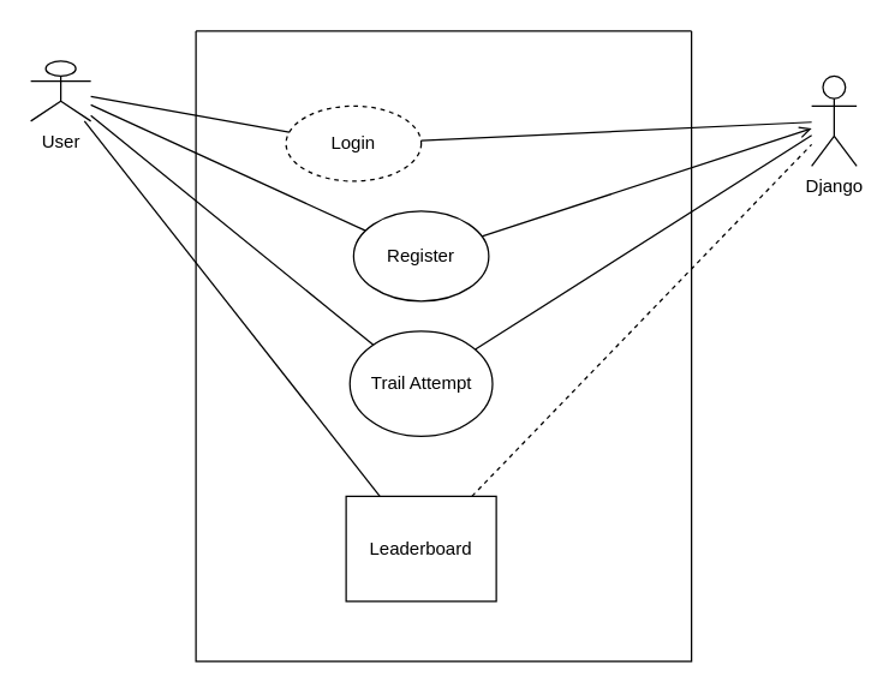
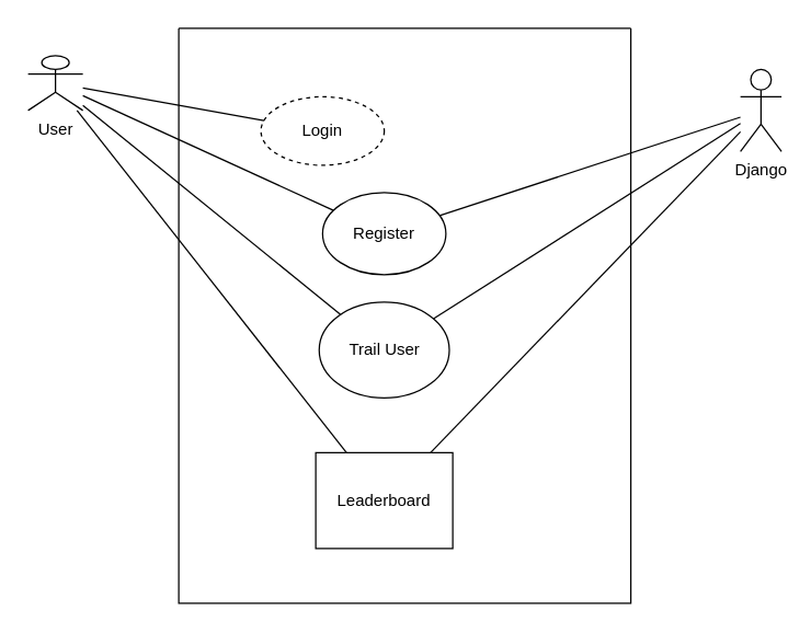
- <mxCell id="12" value="" style="endArrow=none;html=1;" edge="1" parent="1" source="4" target="8"><mxGeometry width="50" height="50" relative="1" as="geometry"><mxPoint x="428.9" y="200.005" as="sourcePoint" /><mxPoint x="569.998" y="217.642" as="targetPoint" /></mxGeometry></mxCell>
- <mxCell id="14" value="" style="endArrow=open;html=1;" edge="1" parent="1" source="5" target="8"><mxGeometry width="50" height="50" relative="1" as="geometry"><mxPoint x="100" y="121.875" as="sourcePoint" /><mxPoint x="241.098" y="139.512" as="targetPoint" /></mxGeometry></mxCell>
+ <mxCell id="14" value="" style="endArrow=none;html=1;" edge="1" parent="1" source="5" target="8"><mxGeometry width="50" height="50" relative="1" as="geometry"><mxPoint x="100" y="121.875" as="sourcePoint" /><mxPoint x="241.098" y="139.512" as="targetPoint" /></mxGeometry></mxCell>
- <mxCell id="16" value="" style="endArrow=none;html=1;dashed=1;" edge="1" parent="1" source="7" target="8"><mxGeometry width="50" height="50" relative="1" as="geometry"><mxPoint x="120" y="141.875" as="sourcePoint" /><mxPoint x="261.098" y="159.512" as="targetPoint" /></mxGeometry></mxCell>
+ <mxCell id="16" value="" style="endArrow=none;html=1;" edge="1" parent="1" source="7" target="8"><mxGeometry width="50" height="50" relative="1" as="geometry"><mxPoint x="120" y="141.875" as="sourcePoint" /><mxPoint x="261.098" y="159.512" as="targetPoint" /></mxGeometry></mxCell>
- <mxCell id="6" value="Trail Attempt" style="ellipse;whiteSpace=wrap;html=1;" vertex="1" parent="3"><mxGeometry x="102.5" y="200" width="95" height="70" as="geometry" /></mxCell>
+ <mxCell id="6" value="Trail User" style="ellipse;whiteSpace=wrap;html=1;" vertex="1" parent="3"><mxGeometry x="102.5" y="200" width="95" height="70" as="geometry" /></mxCell>
